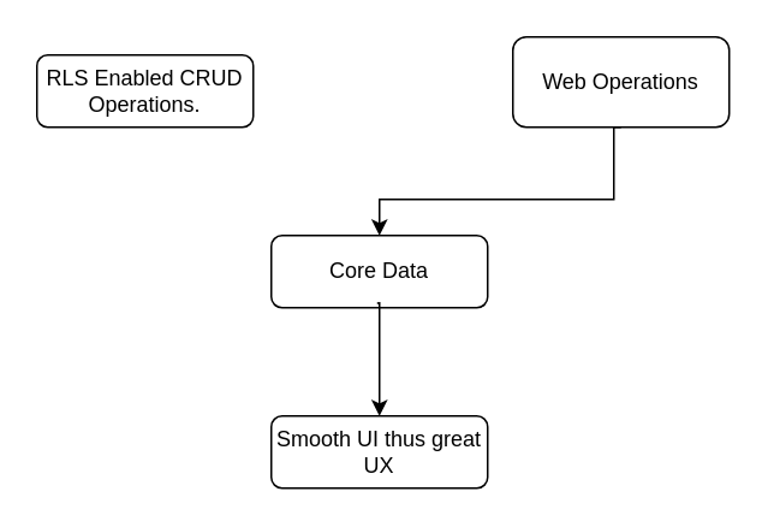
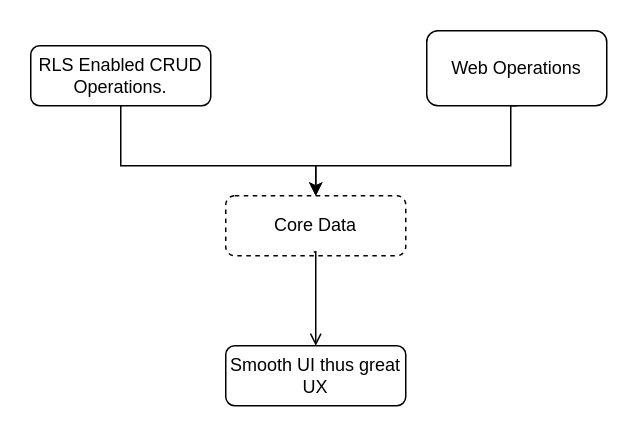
+ <mxCell id="3" value="" style="edgeStyle=orthogonalEdgeStyle;rounded=0;orthogonalLoop=1;jettySize=auto;html=1;entryX=0.5;entryY=0;entryDx=0;entryDy=0;exitX=0.5;exitY=1;exitDx=0;exitDy=0;" parent="1" source="2" target="4" edge="1"><mxGeometry relative="1" as="geometry"><mxPoint x="250" y="100" as="sourcePoint" /><mxPoint x="190" y="90" as="targetPoint" /><Array as="points"><mxPoint x="80" y="110" /><mxPoint x="210" y="110" /></Array></mxGeometry></mxCell>
- <mxCell id="4" value="Core Data" style="rounded=1;whiteSpace=wrap;html=1;fontSize=12;glass=0;strokeWidth=1;shadow=0;" parent="1" vertex="1"><mxGeometry x="150" y="130" width="120" height="40" as="geometry" /></mxCell>
+ <mxCell id="4" value="Core Data" style="rounded=1;whiteSpace=wrap;html=1;fontSize=12;glass=0;strokeWidth=1;shadow=0;dashed=1;" parent="1" vertex="1"><mxGeometry x="150" y="130" width="120" height="40" as="geometry" /></mxCell>
- <mxCell id="6" value="" style="edgeStyle=orthogonalEdgeStyle;rounded=0;orthogonalLoop=1;jettySize=auto;html=1;exitX=0.489;exitY=0.936;exitDx=0;exitDy=0;exitPerimeter=0;entryX=0.5;entryY=0;entryDx=0;entryDy=0;" parent="1" source="4" target="5" edge="1"><mxGeometry relative="1" as="geometry"><mxPoint x="220" y="180" as="sourcePoint" /><mxPoint x="170" y="230" as="targetPoint" /><Array as="points"><mxPoint x="210" y="167" /></Array></mxGeometry></mxCell>
+ <mxCell id="6" value="" style="edgeStyle=orthogonalEdgeStyle;rounded=0;orthogonalLoop=1;jettySize=auto;html=1;exitX=0.489;exitY=0.936;exitDx=0;exitDy=0;exitPerimeter=0;entryX=0.5;entryY=0;entryDx=0;entryDy=0;endArrow=open;" parent="1" source="4" target="5" edge="1"><mxGeometry relative="1" as="geometry"><mxPoint x="220" y="180" as="sourcePoint" /><mxPoint x="170" y="230" as="targetPoint" /><Array as="points"><mxPoint x="210" y="167" /></Array></mxGeometry></mxCell>
